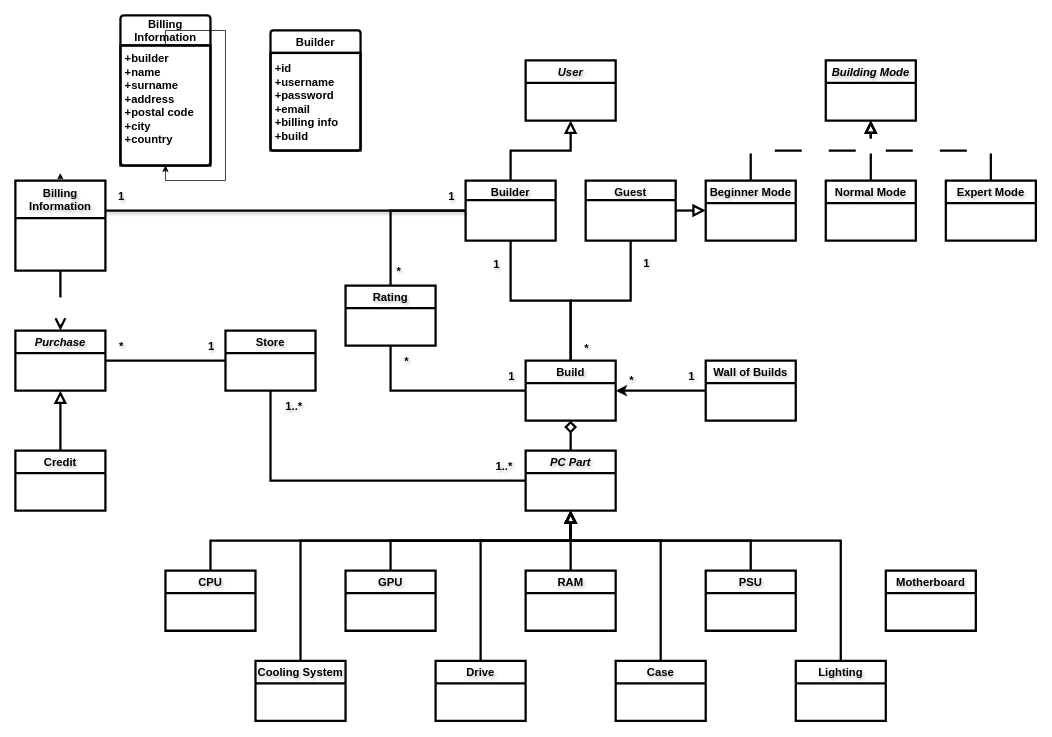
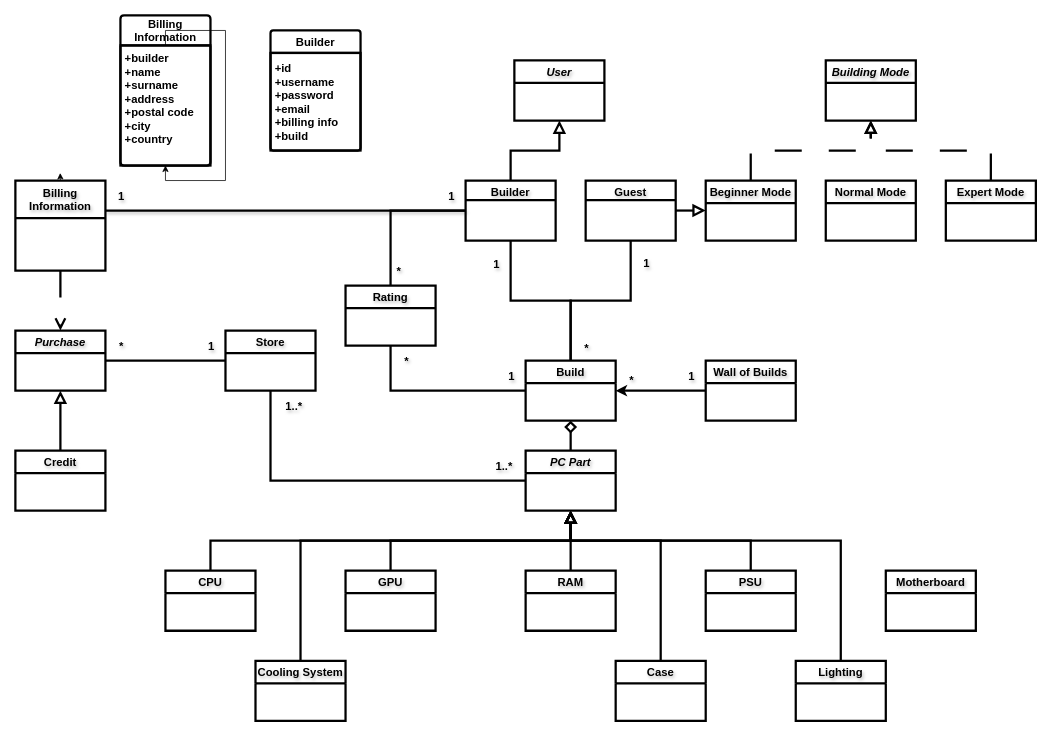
- <mxCell id="10" value="User" style="swimlane;fontStyle=3;align=center;verticalAlign=top;childLayout=stackLayout;horizontal=1;startSize=30;horizontalStack=0;resizeParent=1;resizeLast=0;collapsible=1;marginBottom=0;rounded=0;shadow=0;strokeWidth=3;textShadow=1;labelBorderColor=none;strokeColor=#000000;fontColor=#000000;labelBackgroundColor=none;fillColor=none;fontSize=15;" parent="1" vertex="1"><mxGeometry x="700" y="80" width="120" height="80" as="geometry"><mxRectangle x="230" y="140" width="160" height="26" as="alternateBounds" /></mxGeometry></mxCell>
+ <mxCell id="10" value="User" style="swimlane;fontStyle=3;align=center;verticalAlign=top;childLayout=stackLayout;horizontal=1;startSize=30;horizontalStack=0;resizeParent=1;resizeLast=0;collapsible=1;marginBottom=0;rounded=0;shadow=0;strokeWidth=3;textShadow=1;labelBorderColor=none;strokeColor=#000000;fontColor=#000000;labelBackgroundColor=none;fillColor=none;fontSize=15;" parent="1" vertex="1"><mxGeometry x="685" y="80" width="120" height="80" as="geometry"><mxRectangle x="230" y="140" width="160" height="26" as="alternateBounds" /></mxGeometry></mxCell>
- <mxCell id="46" style="edgeStyle=orthogonalEdgeStyle;rounded=0;orthogonalLoop=1;jettySize=auto;html=1;entryX=0.5;entryY=1;entryDx=0;entryDy=0;dashed=1;dashPattern=12 12;endArrow=block;endFill=0;endSize=10;textShadow=1;labelBorderColor=none;strokeColor=#000000;fontColor=#000000;labelBackgroundColor=none;strokeWidth=3;fontSize=15;fontStyle=1" parent="1" source="47" target="43" edge="1"><mxGeometry relative="1" as="geometry" /></mxCell>
- <mxCell id="3" style="edgeStyle=orthogonalEdgeStyle;rounded=0;orthogonalLoop=1;jettySize=auto;html=1;endSize=10;endArrow=block;endFill=0;exitX=0.5;exitY=0;exitDx=0;exitDy=0;entryX=0.5;entryY=1;entryDx=0;entryDy=0;textShadow=1;labelBorderColor=none;strokeColor=#000000;fontColor=#000000;labelBackgroundColor=none;strokeWidth=3;fontSize=15;fontStyle=1" parent="1" source="39" target="30" edge="1"><mxGeometry relative="1" as="geometry"><mxPoint x="779.5" y="810" as="sourcePoint" /><mxPoint x="779.5" y="730" as="targetPoint" /><Array as="points"><mxPoint x="640" y="720" /><mxPoint x="760" y="720" /></Array></mxGeometry></mxCell>
- <mxCell id="39" value="Drive" style="swimlane;fontStyle=1;childLayout=stackLayout;horizontal=1;startSize=30;horizontalStack=0;resizeParent=1;resizeParentMax=0;resizeLast=0;collapsible=1;marginBottom=0;whiteSpace=wrap;html=1;textShadow=1;labelBorderColor=none;strokeColor=#000000;fontColor=#000000;labelBackgroundColor=none;fillColor=none;fontSize=15;strokeWidth=3;" parent="1" vertex="1"><mxGeometry x="580" y="880" width="120" height="80" as="geometry" /></mxCell>
